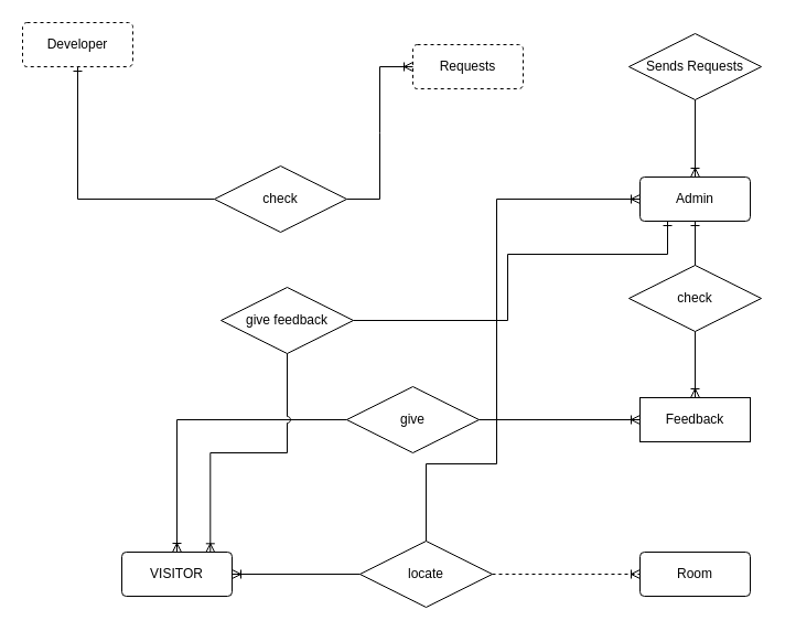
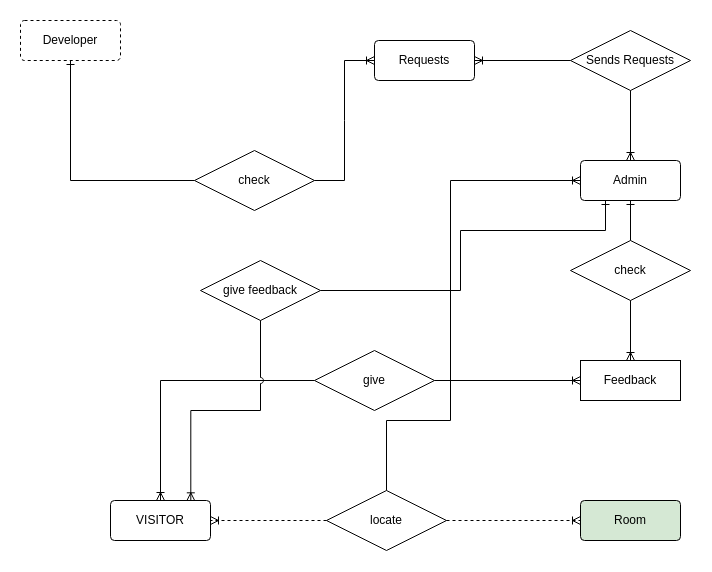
- <mxCell id="21" value="Requests" style="rounded=1;arcSize=10;whiteSpace=wrap;html=1;align=center;dashed=1;" parent="1" vertex="1"><mxGeometry x="374" y="40" width="100" height="40" as="geometry" /></mxCell>
+ <mxCell id="21" value="Requests" style="rounded=1;arcSize=10;whiteSpace=wrap;html=1;align=center;" parent="1" vertex="1"><mxGeometry x="374" y="40" width="100" height="40" as="geometry" /></mxCell>
+ <mxCell id="25" value="" style="fontSize=12;html=1;endArrow=ERoneToMany;rounded=0;exitX=0;exitY=0.5;exitDx=0;exitDy=0;entryX=1;entryY=0.5;entryDx=0;entryDy=0;" parent="1" source="23" target="21" edge="1"><mxGeometry width="100" height="100" relative="1" as="geometry"><mxPoint x="540" y="80" as="sourcePoint" /><mxPoint x="540" y="150" as="targetPoint" /></mxGeometry></mxCell>
- <mxCell id="4" value="" style="fontSize=12;html=1;endArrow=ERoneToMany;entryX=1;entryY=0.5;entryDx=0;entryDy=0;exitX=0;exitY=0.5;exitDx=0;exitDy=0;rounded=0;" parent="1" source="3" target="2" edge="1"><mxGeometry width="100" height="100" relative="1" as="geometry"><mxPoint x="100" y="670" as="sourcePoint" /><mxPoint x="200" y="570" as="targetPoint" /></mxGeometry></mxCell>
+ <mxCell id="4" value="" style="fontSize=12;html=1;endArrow=ERoneToMany;entryX=1;entryY=0.5;entryDx=0;entryDy=0;exitX=0;exitY=0.5;exitDx=0;exitDy=0;rounded=0;dashed=1;" parent="1" source="3" target="2" edge="1"><mxGeometry width="100" height="100" relative="1" as="geometry"><mxPoint x="100" y="670" as="sourcePoint" /><mxPoint x="200" y="570" as="targetPoint" /></mxGeometry></mxCell>
- <mxCell id="5" value="Room" style="rounded=1;arcSize=10;whiteSpace=wrap;html=1;align=center;" parent="1" vertex="1"><mxGeometry x="580" y="500" width="100" height="40" as="geometry" /></mxCell>
+ <mxCell id="5" value="Room" style="rounded=1;arcSize=10;whiteSpace=wrap;html=1;align=center;fillColor=#d5e8d4;" parent="1" vertex="1"><mxGeometry x="580" y="500" width="100" height="40" as="geometry" /></mxCell>
